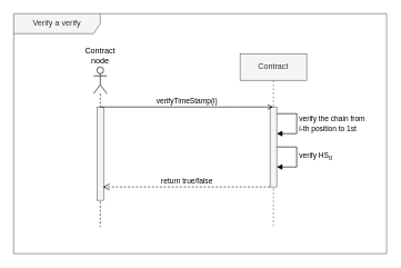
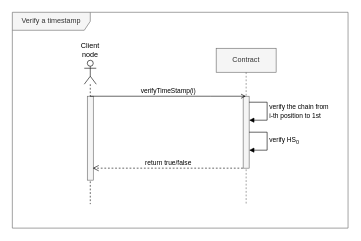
- <mxCell id="2" value="Verify a verify" style="shape=umlFrame;whiteSpace=wrap;html=1;pointerEvents=0;width=130;height=30;fillColor=#f5f5f5;fontColor=#333333;strokeColor=#666666;" vertex="1" parent="1"><mxGeometry x="20" y="20" width="560" height="360" as="geometry" /></mxCell>
+ <mxCell id="2" value="Verify a timestamp" style="shape=umlFrame;whiteSpace=wrap;html=1;pointerEvents=0;width=130;height=30;fillColor=#f5f5f5;fontColor=#333333;strokeColor=#666666;" vertex="1" parent="1"><mxGeometry x="20" y="20" width="560" height="360" as="geometry" /></mxCell>
- <mxCell id="3" value="&lt;div align=&quot;center&quot;&gt;Contract node&lt;br&gt;&lt;/div&gt;" style="shape=umlLifeline;perimeter=lifelinePerimeter;whiteSpace=wrap;html=1;container=1;dropTarget=0;collapsible=0;recursiveResize=0;outlineConnect=0;portConstraint=eastwest;newEdgeStyle={&quot;edgeStyle&quot;:&quot;elbowEdgeStyle&quot;,&quot;elbow&quot;:&quot;vertical&quot;,&quot;curved&quot;:0,&quot;rounded&quot;:0};participant=umlActor;verticalAlign=bottom;labelPosition=center;verticalLabelPosition=top;align=center;" vertex="1" parent="1"><mxGeometry x="140" y="100" width="20" height="240" as="geometry" /></mxCell>
+ <mxCell id="3" value="&lt;div align=&quot;center&quot;&gt;Client node&lt;br&gt;&lt;/div&gt;" style="shape=umlLifeline;perimeter=lifelinePerimeter;whiteSpace=wrap;html=1;container=1;dropTarget=0;collapsible=0;recursiveResize=0;outlineConnect=0;portConstraint=eastwest;newEdgeStyle={&quot;edgeStyle&quot;:&quot;elbowEdgeStyle&quot;,&quot;elbow&quot;:&quot;vertical&quot;,&quot;curved&quot;:0,&quot;rounded&quot;:0};participant=umlActor;verticalAlign=bottom;labelPosition=center;verticalLabelPosition=top;align=center;" vertex="1" parent="1"><mxGeometry x="140" y="100" width="20" height="240" as="geometry" /></mxCell>
